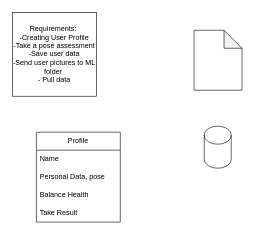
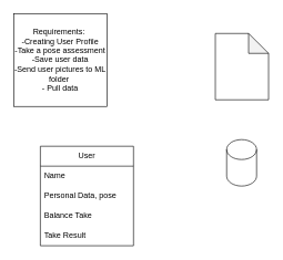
- <mxCell id="5" value="Profile" style="swimlane;fontStyle=0;childLayout=stackLayout;horizontal=1;startSize=30;horizontalStack=0;resizeParent=1;resizeParentMax=0;resizeLast=0;collapsible=1;marginBottom=0;whiteSpace=wrap;html=1;" vertex="1" parent="1"><mxGeometry x="60" y="220" width="140" height="150" as="geometry"><mxRectangle x="40" y="200" width="70" height="30" as="alternateBounds" /></mxGeometry></mxCell>
+ <mxCell id="5" value="User" style="swimlane;fontStyle=0;childLayout=stackLayout;horizontal=1;startSize=30;horizontalStack=0;resizeParent=1;resizeParentMax=0;resizeLast=0;collapsible=1;marginBottom=0;whiteSpace=wrap;html=1;" vertex="1" parent="1"><mxGeometry x="60" y="220" width="140" height="150" as="geometry"><mxRectangle x="40" y="200" width="70" height="30" as="alternateBounds" /></mxGeometry></mxCell>
- <mxCell id="8" value="Balance Health" style="text;strokeColor=none;fillColor=none;align=left;verticalAlign=middle;spacingLeft=4;spacingRight=4;overflow=hidden;points=[[0,0.5],[1,0.5]];portConstraint=eastwest;rotatable=0;whiteSpace=wrap;html=1;" vertex="1" parent="5"><mxGeometry y="90" width="140" height="30" as="geometry" /></mxCell>
+ <mxCell id="8" value="Balance Take" style="text;strokeColor=none;fillColor=none;align=left;verticalAlign=middle;spacingLeft=4;spacingRight=4;overflow=hidden;points=[[0,0.5],[1,0.5]];portConstraint=eastwest;rotatable=0;whiteSpace=wrap;html=1;" vertex="1" parent="5"><mxGeometry y="90" width="140" height="30" as="geometry" /></mxCell>
